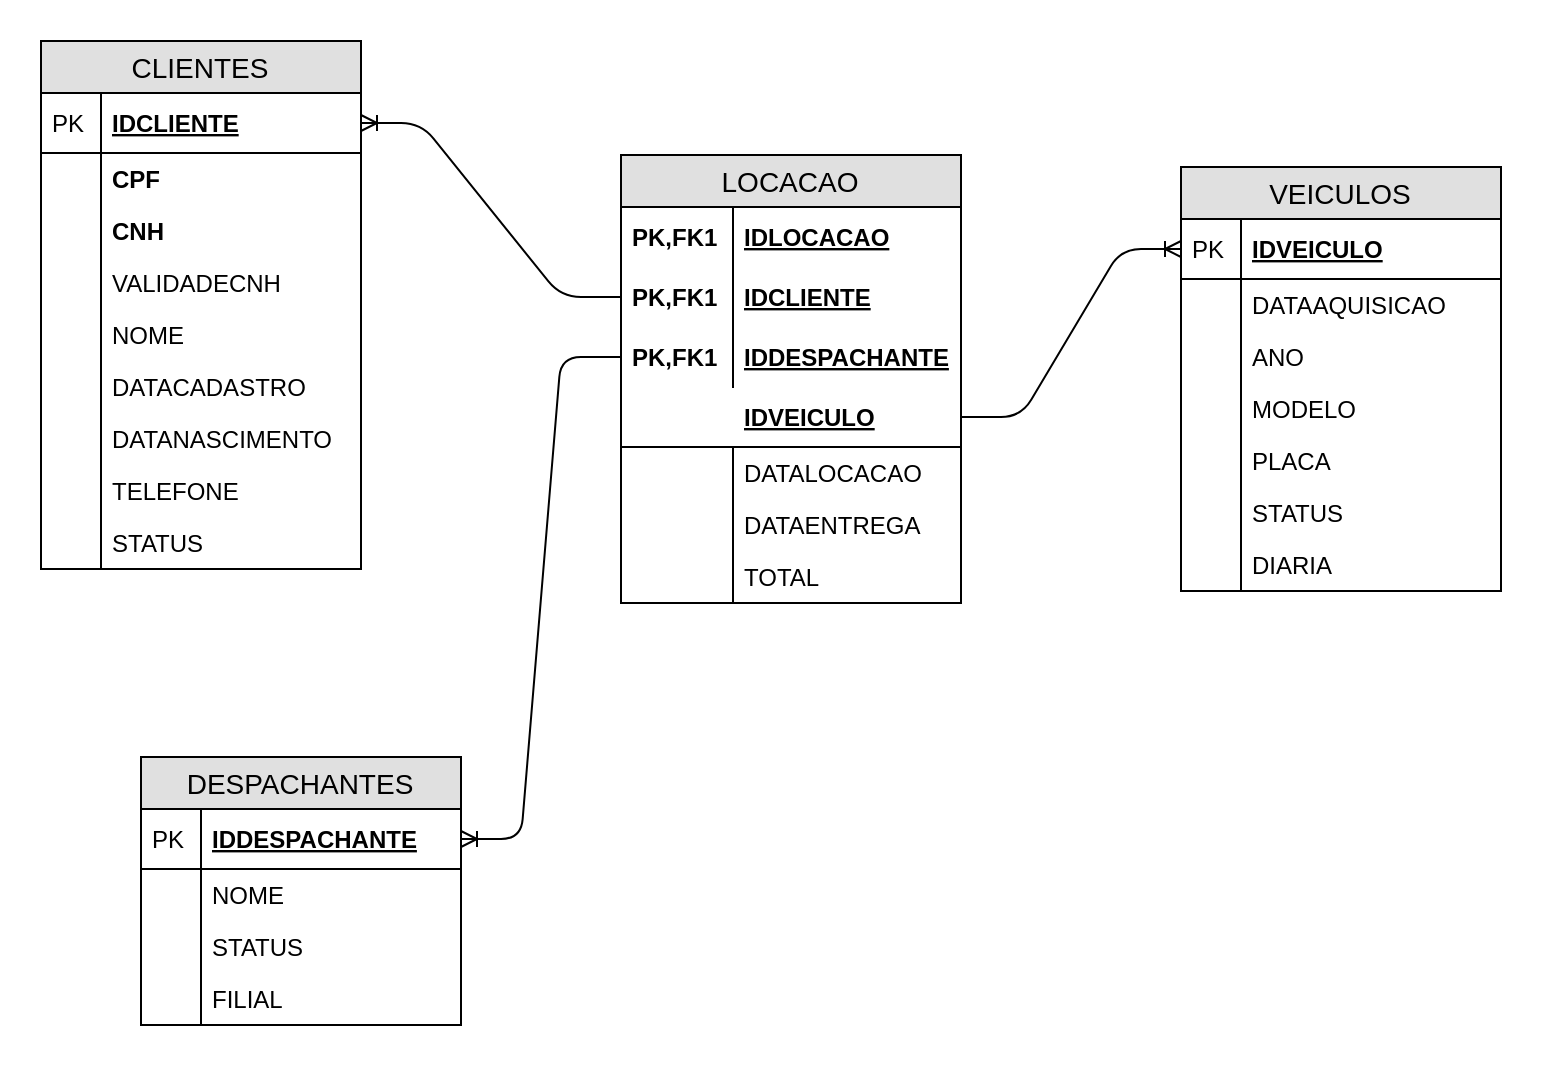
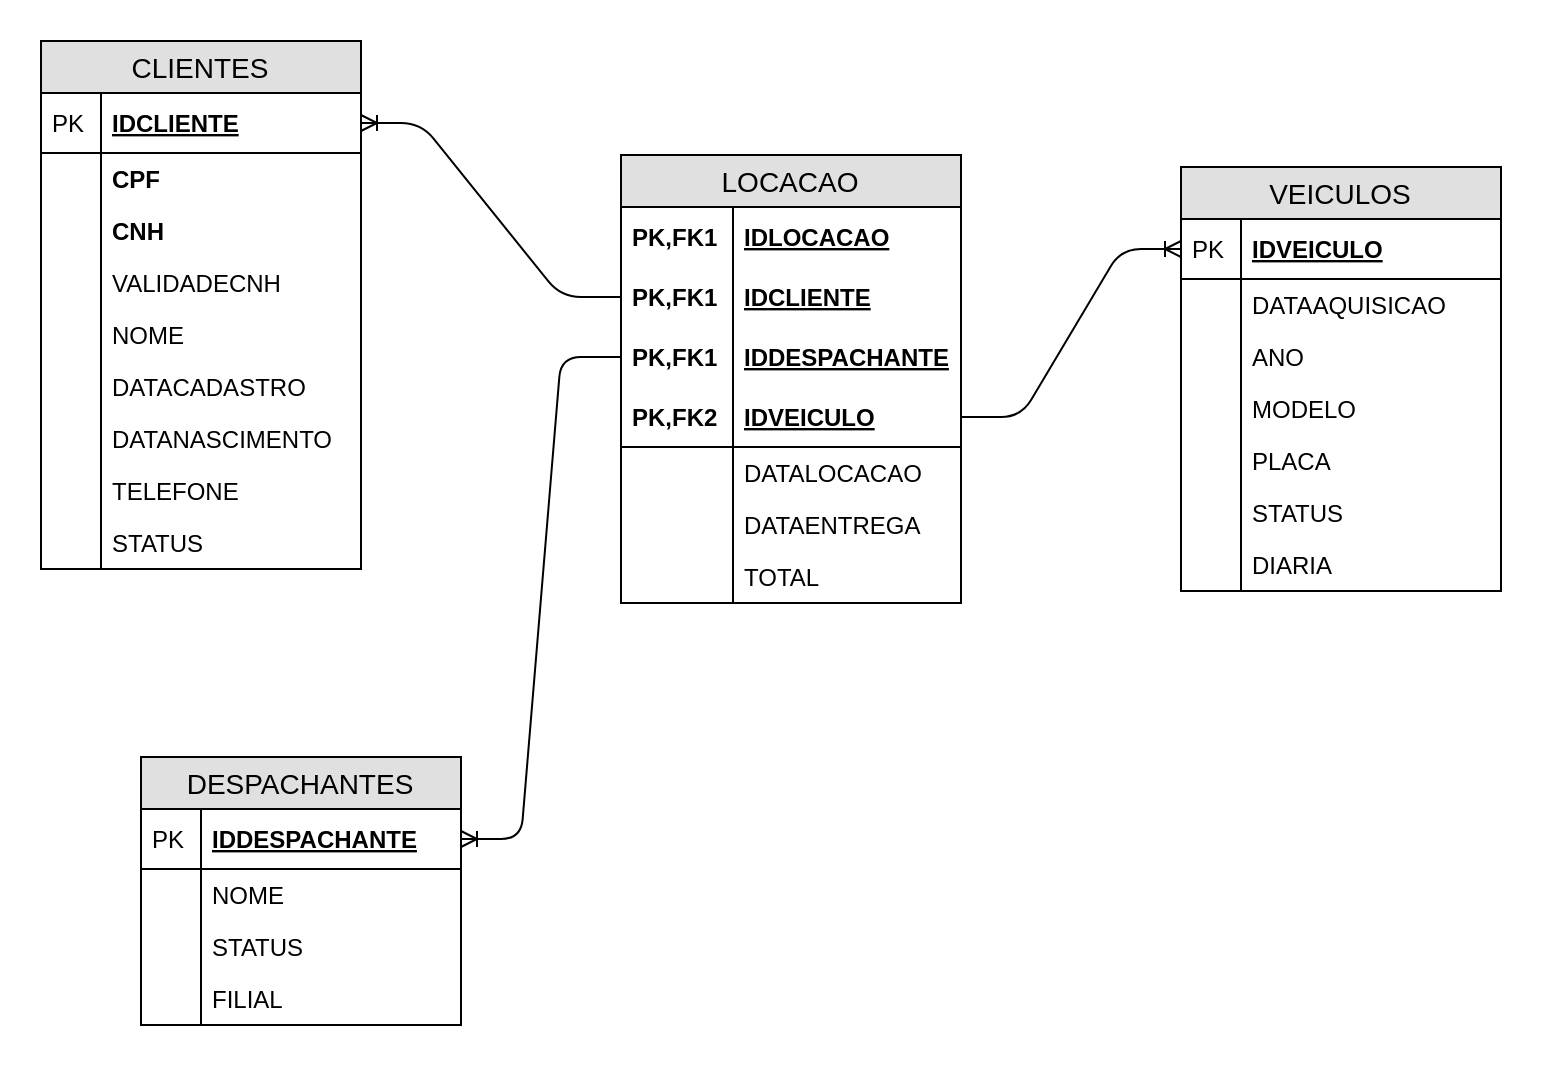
+ <mxCell id="53" value="PK,FK2" style="shape=partialRectangle;fontStyle=1;top=0;left=0;bottom=0;fillColor=none;align=left;verticalAlign=middle;spacingLeft=4;spacingRight=4;overflow=hidden;rotatable=0;points=[];portConstraint=eastwest;part=1;fontSize=12;" parent="52" vertex="1" connectable="0"><mxGeometry width="56" height="30" as="geometry" /></mxCell>
